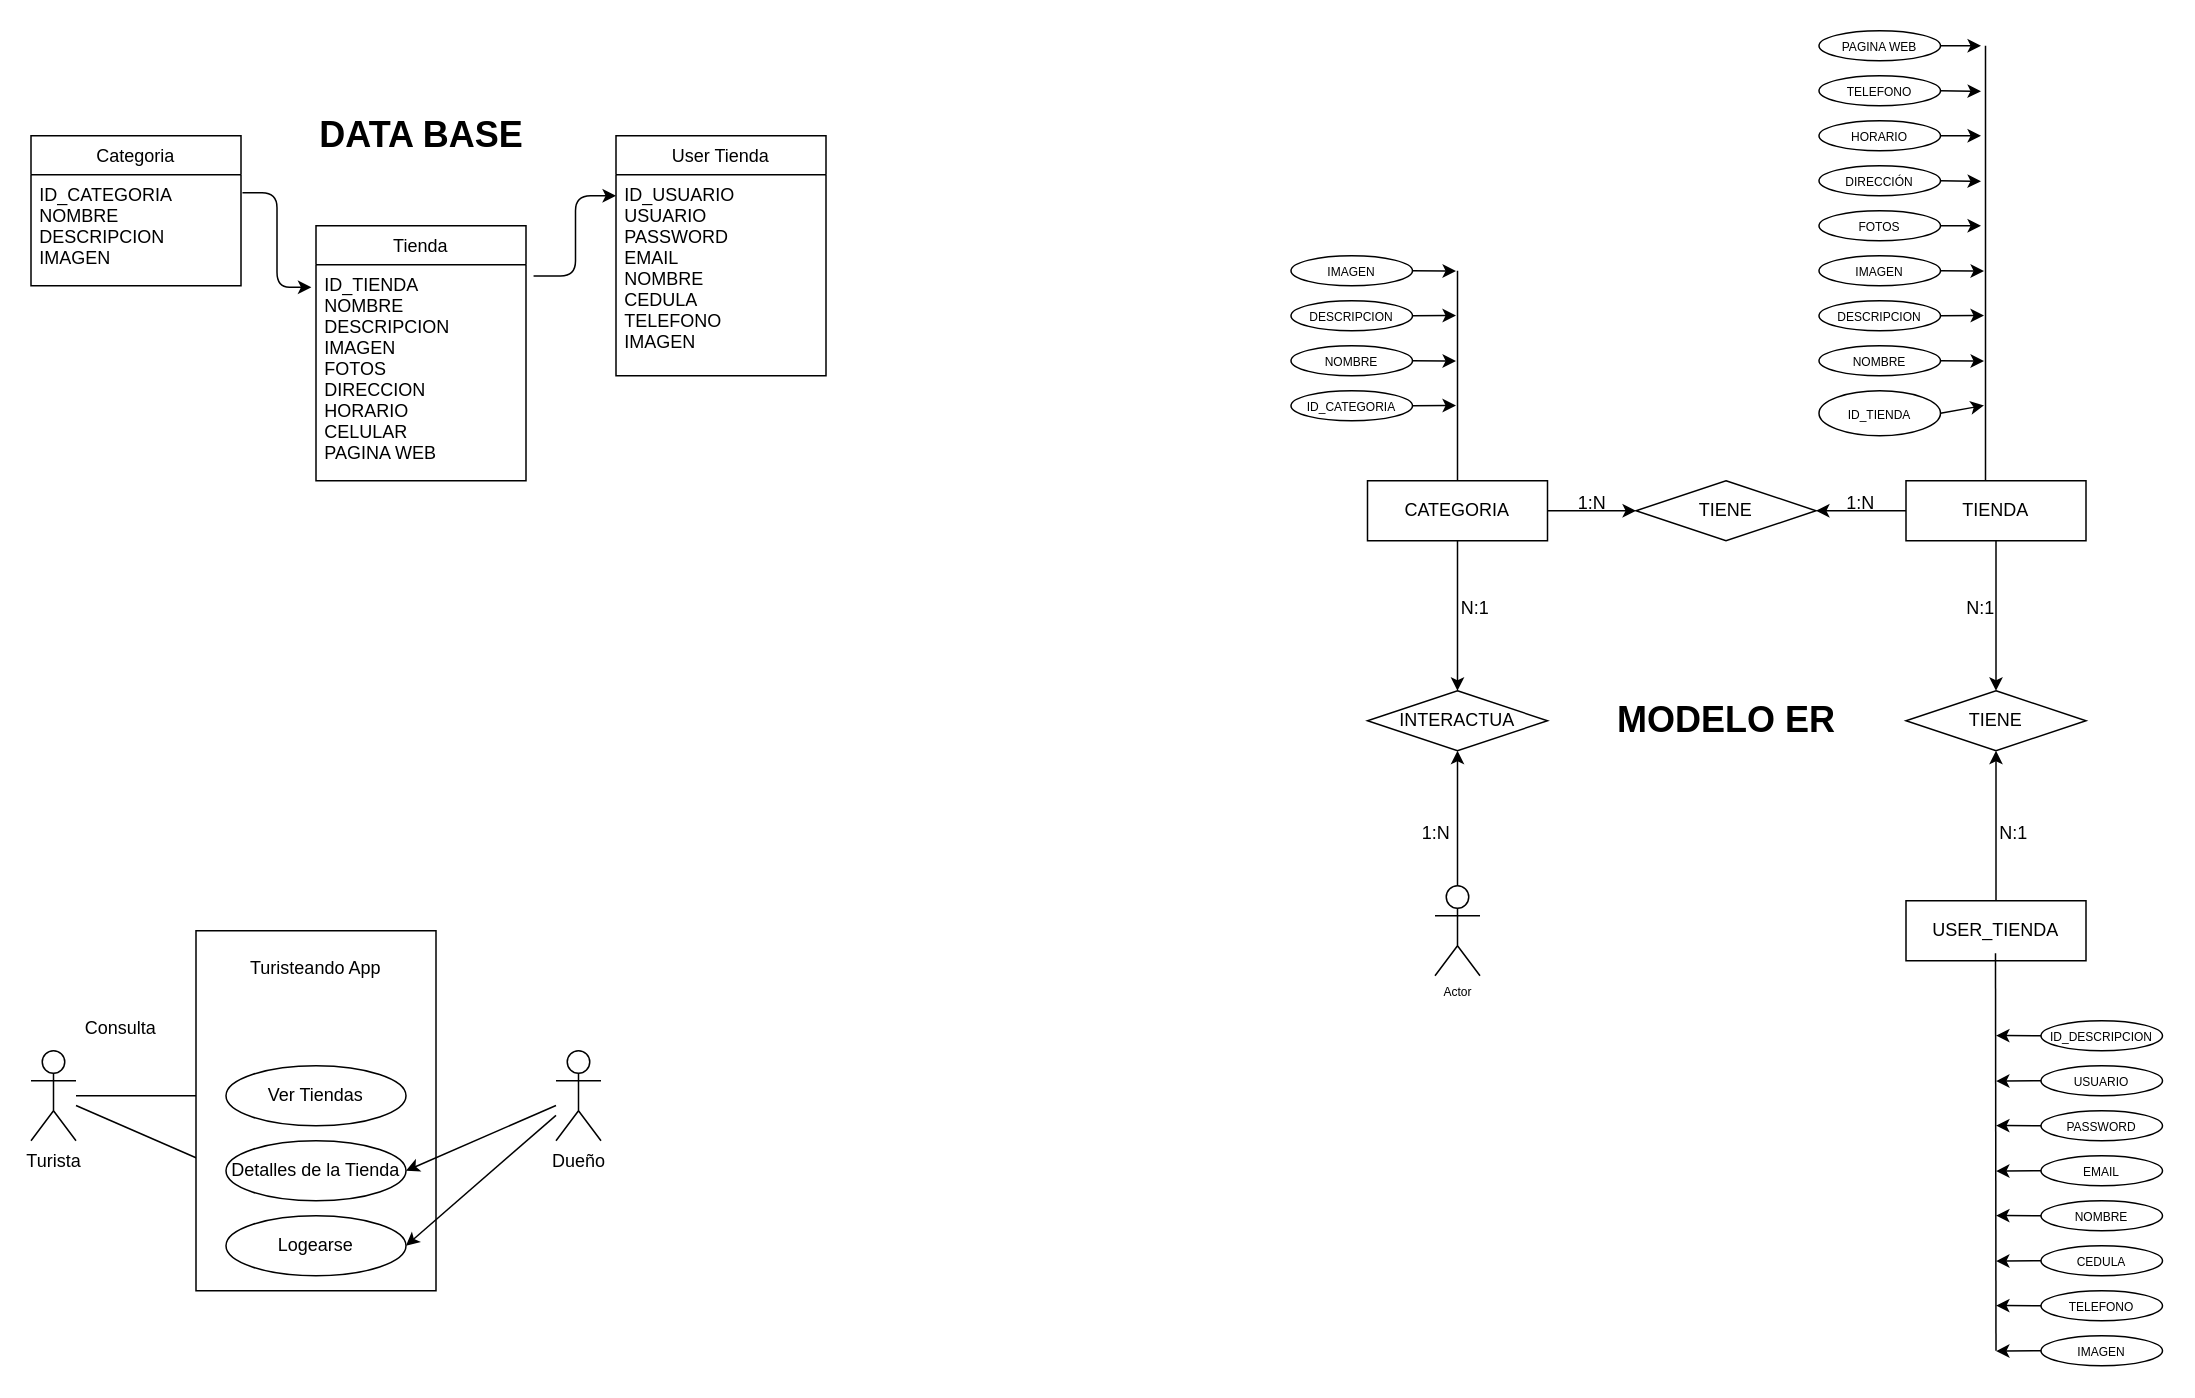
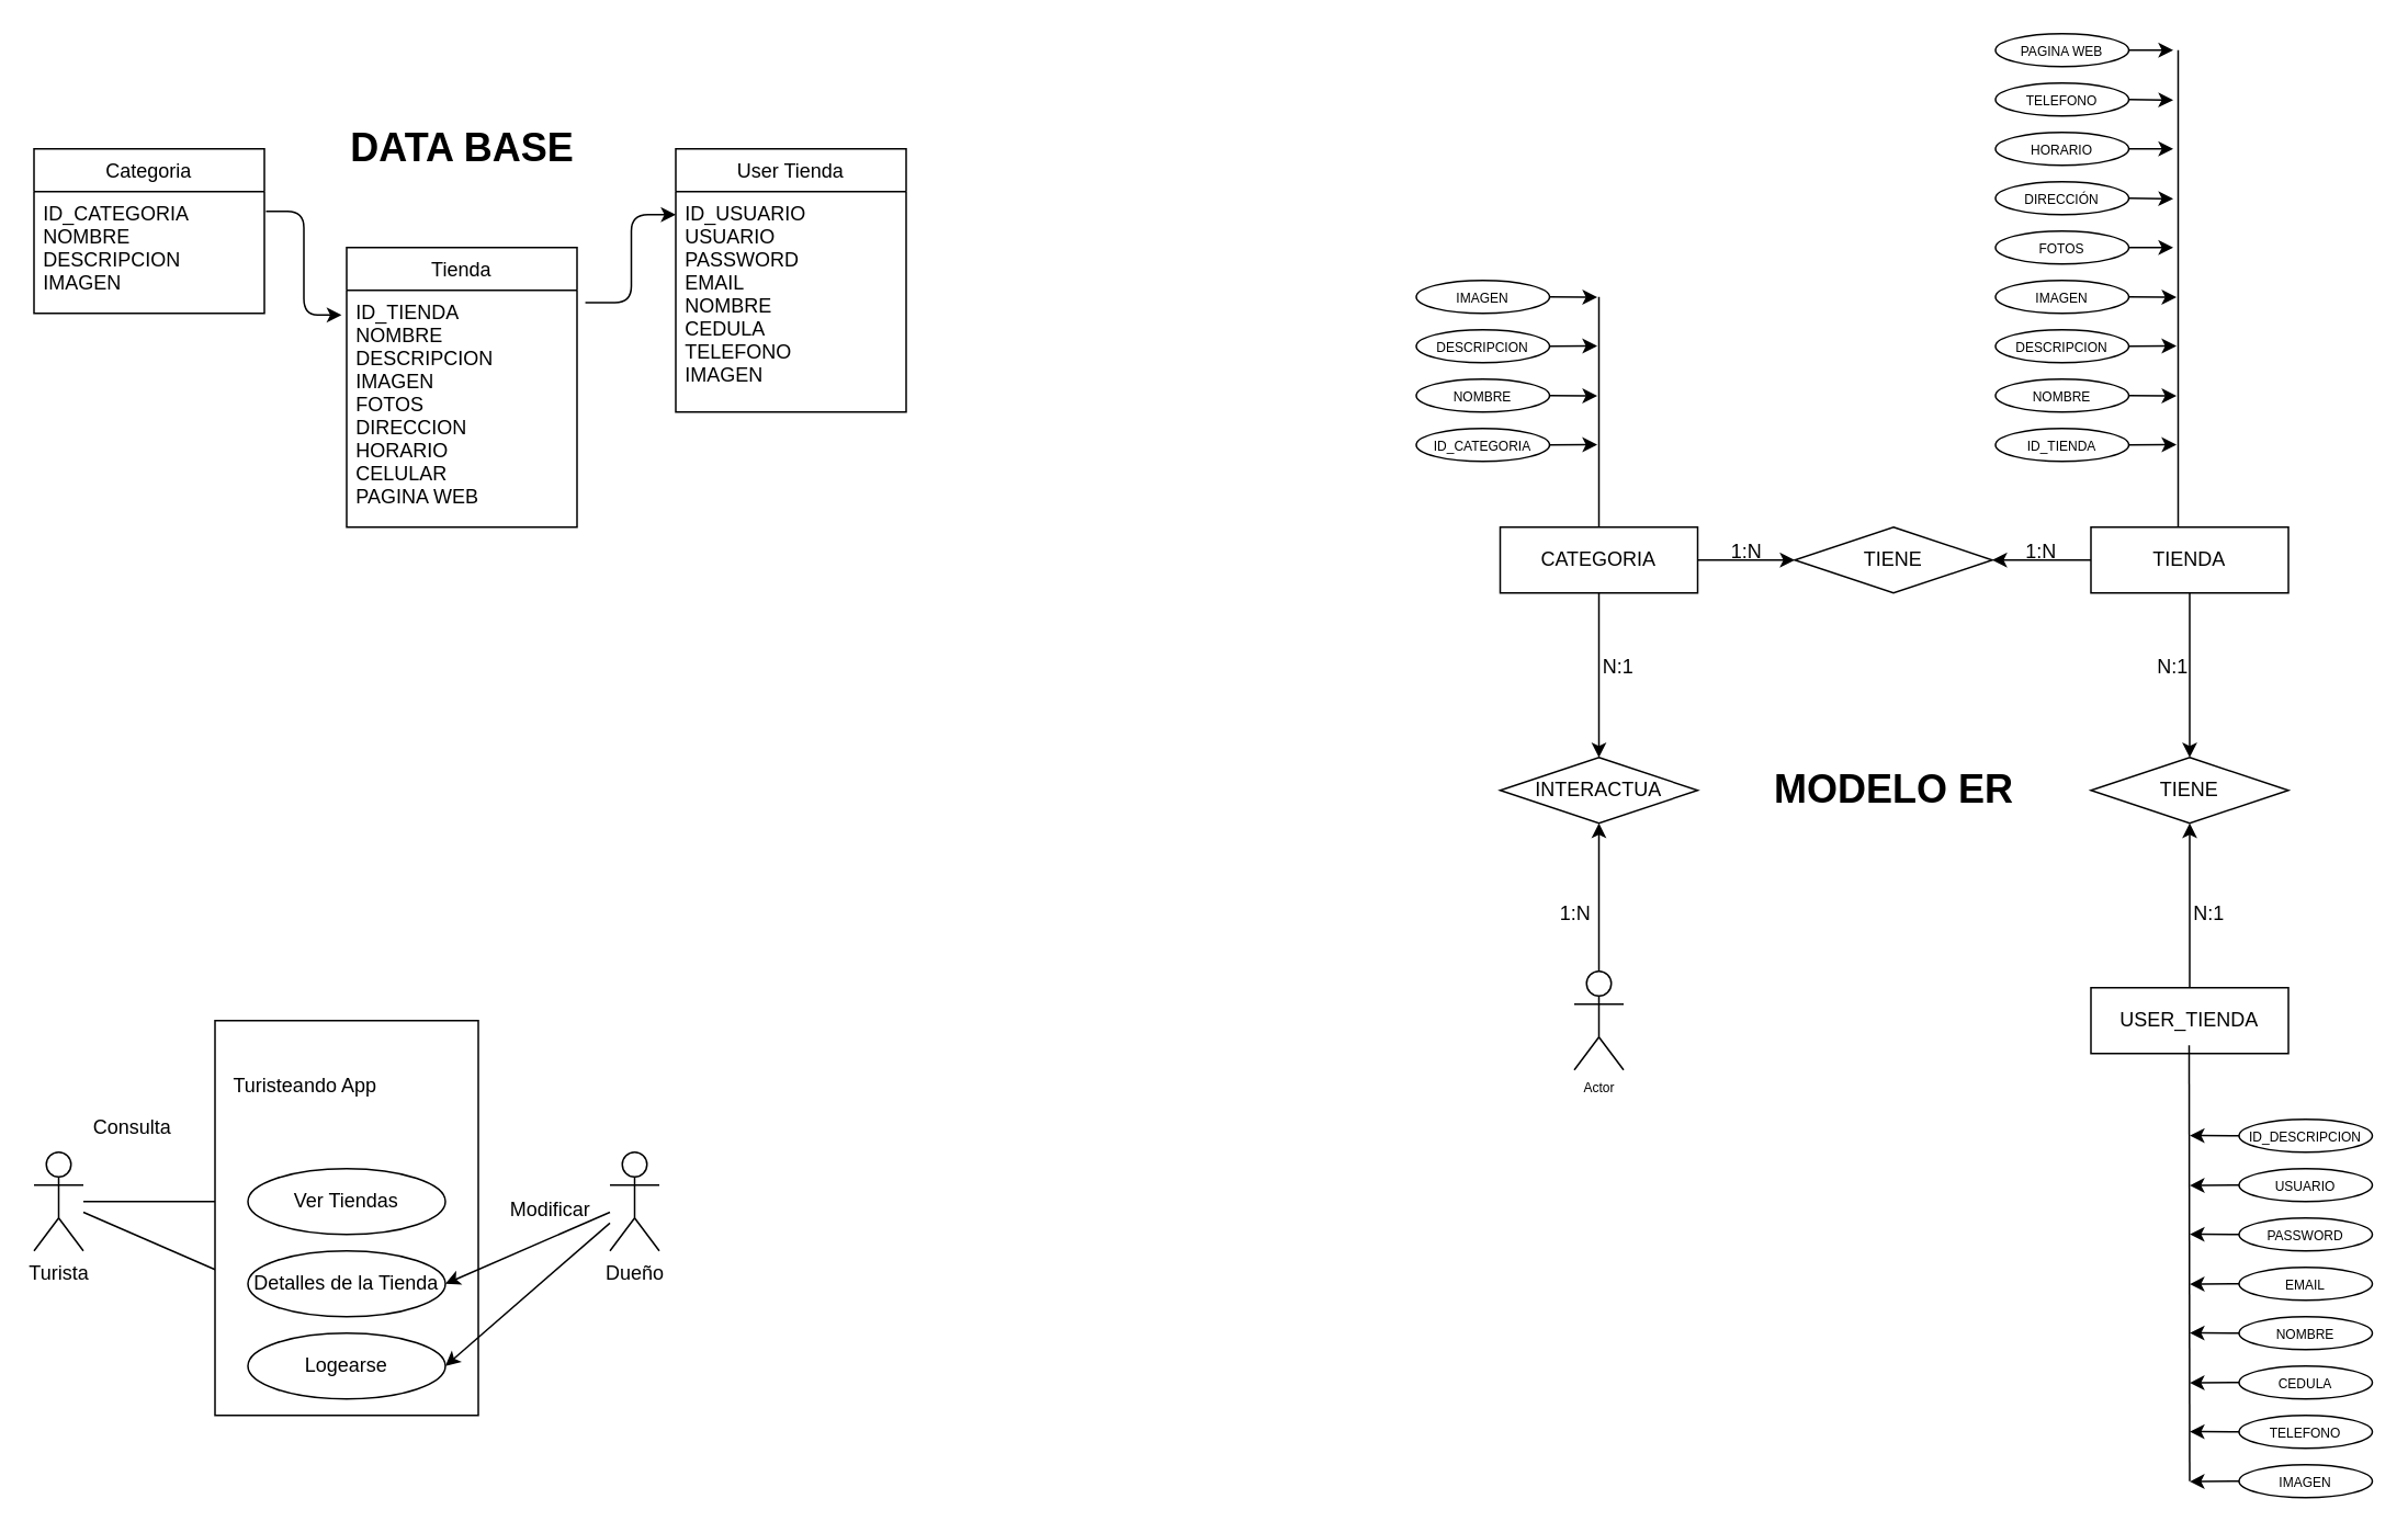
- <mxCell id="30" value="&lt;font style=&quot;font-size: 8px&quot;&gt;ID_TIENDA&lt;/font&gt;" style="ellipse;whiteSpace=wrap;html=1;" parent="1" vertex="1"><mxGeometry x="1212" y="260" width="81" height="30" as="geometry" /></mxCell>
+ <mxCell id="30" value="&lt;font style=&quot;font-size: 8px&quot;&gt;ID_TIENDA&lt;/font&gt;" style="ellipse;whiteSpace=wrap;html=1;" parent="1" vertex="1"><mxGeometry x="1212" y="260" width="81" height="20" as="geometry" /></mxCell>
- <mxCell id="82" value="Turisteando App" style="text;html=1;strokeColor=none;fillColor=none;align=center;verticalAlign=middle;whiteSpace=wrap;rounded=0;" parent="1" vertex="1"><mxGeometry x="165" y="630" width="90" height="30" as="geometry" /></mxCell>
+ <mxCell id="82" value="Turisteando App" style="text;html=1;strokeColor=none;fillColor=none;align=center;verticalAlign=middle;whiteSpace=wrap;rounded=0;" parent="1" vertex="1"><mxGeometry x="140" y="645" width="90" height="30" as="geometry" /></mxCell>
+ <mxCell id="88" value="Modificar" style="text;html=1;strokeColor=none;fillColor=none;align=center;verticalAlign=middle;whiteSpace=wrap;rounded=0;" parent="1" vertex="1"><mxGeometry x="304" y="720" width="60" height="30" as="geometry" /></mxCell>
